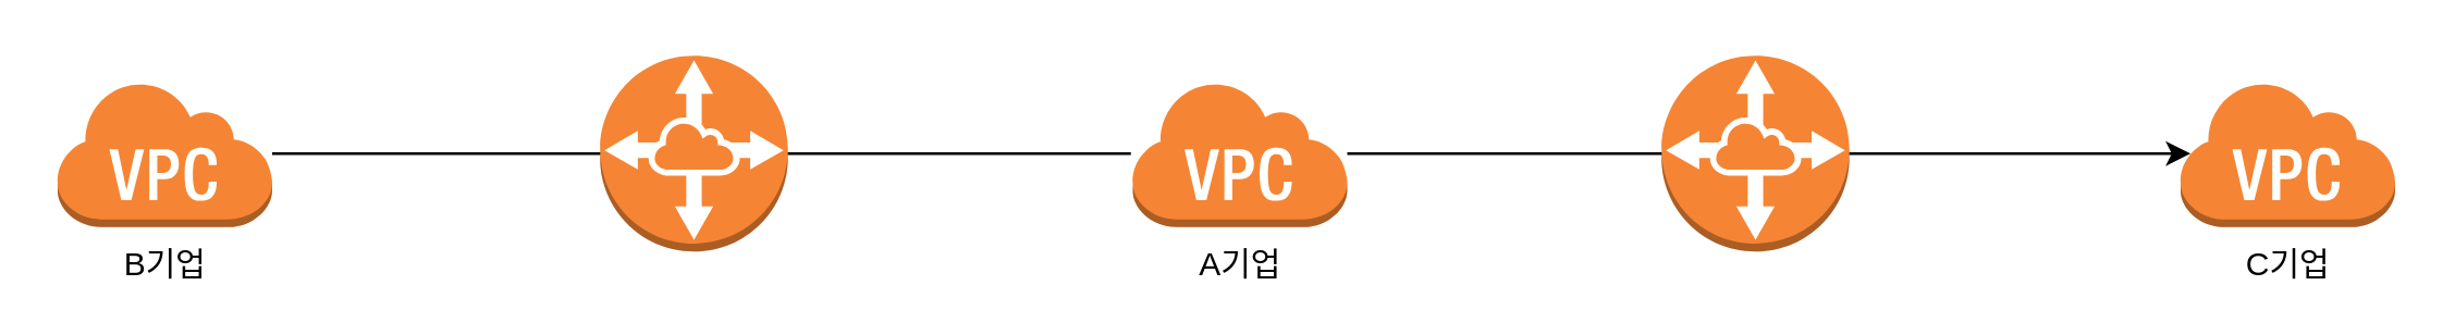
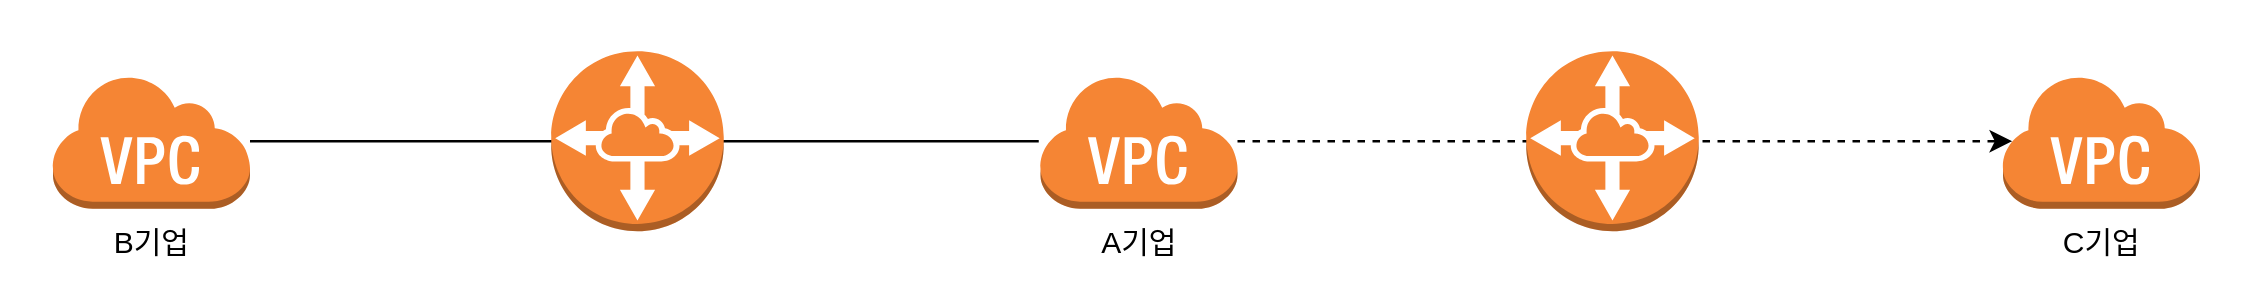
- <mxCell id="6" style="edgeStyle=orthogonalEdgeStyle;rounded=0;orthogonalLoop=1;jettySize=auto;html=1;entryX=0.055;entryY=0.5;entryDx=0;entryDy=0;entryPerimeter=0;" edge="1" parent="1" source="5" target="3"><mxGeometry relative="1" as="geometry" /></mxCell>
+ <mxCell id="6" style="edgeStyle=orthogonalEdgeStyle;rounded=0;orthogonalLoop=1;jettySize=auto;html=1;entryX=0.055;entryY=0.5;entryDx=0;entryDy=0;entryPerimeter=0;dashed=1;" edge="1" parent="1" source="5" target="3"><mxGeometry relative="1" as="geometry" /></mxCell>
